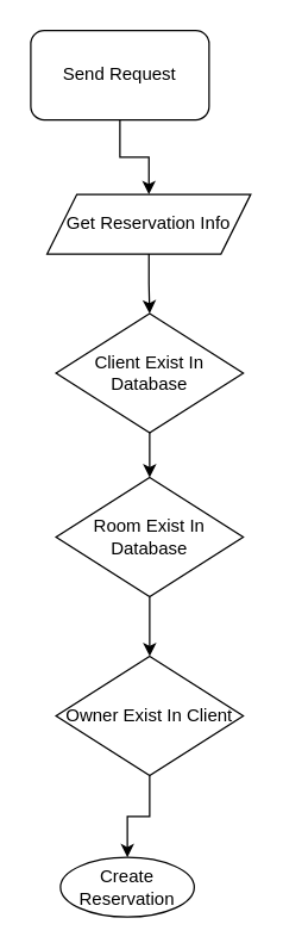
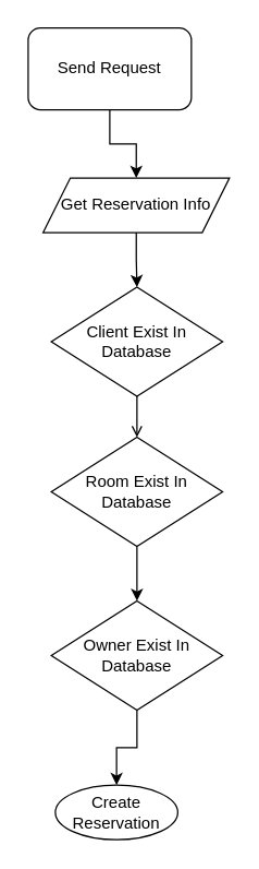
- <mxCell id="7" style="edgeStyle=orthogonalEdgeStyle;rounded=0;orthogonalLoop=1;jettySize=auto;html=1;" edge="1" parent="1" source="8" target="10"><mxGeometry relative="1" as="geometry" /></mxCell>
+ <mxCell id="7" style="edgeStyle=orthogonalEdgeStyle;rounded=0;orthogonalLoop=1;jettySize=auto;html=1;endArrow=open;" edge="1" parent="1" source="8" target="10"><mxGeometry relative="1" as="geometry" /></mxCell>
- <mxCell id="12" value="Owner Exist In Client" style="rhombus;whiteSpace=wrap;html=1;" vertex="1" parent="1"><mxGeometry x="37" y="440" width="126" height="80" as="geometry" /></mxCell>
+ <mxCell id="12" value="Owner Exist In Database" style="rhombus;whiteSpace=wrap;html=1;" vertex="1" parent="1"><mxGeometry x="37" y="440" width="126" height="80" as="geometry" /></mxCell>
